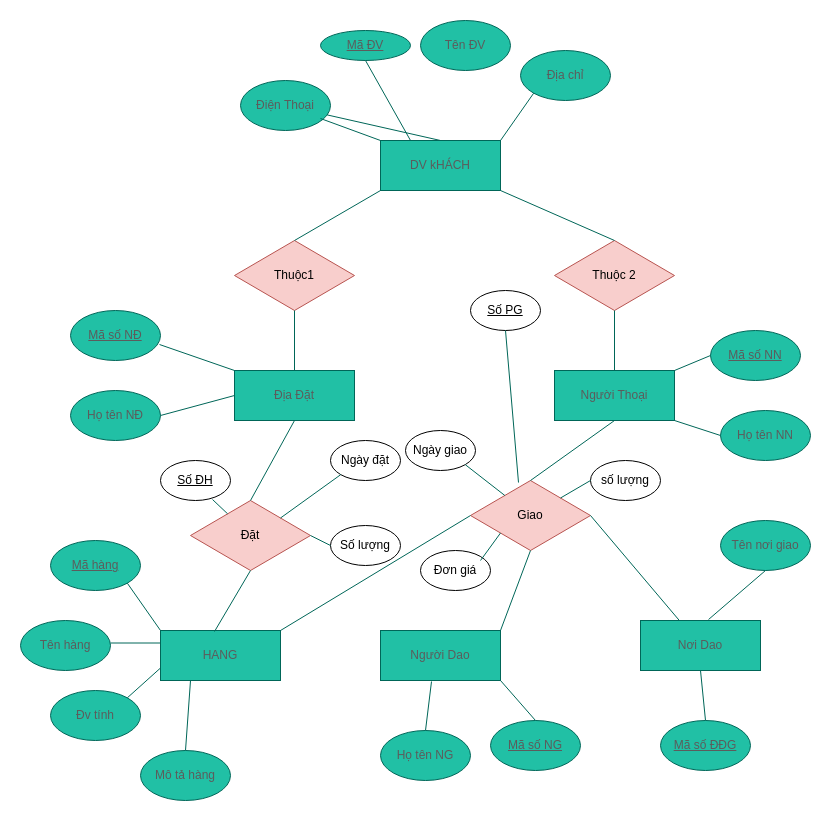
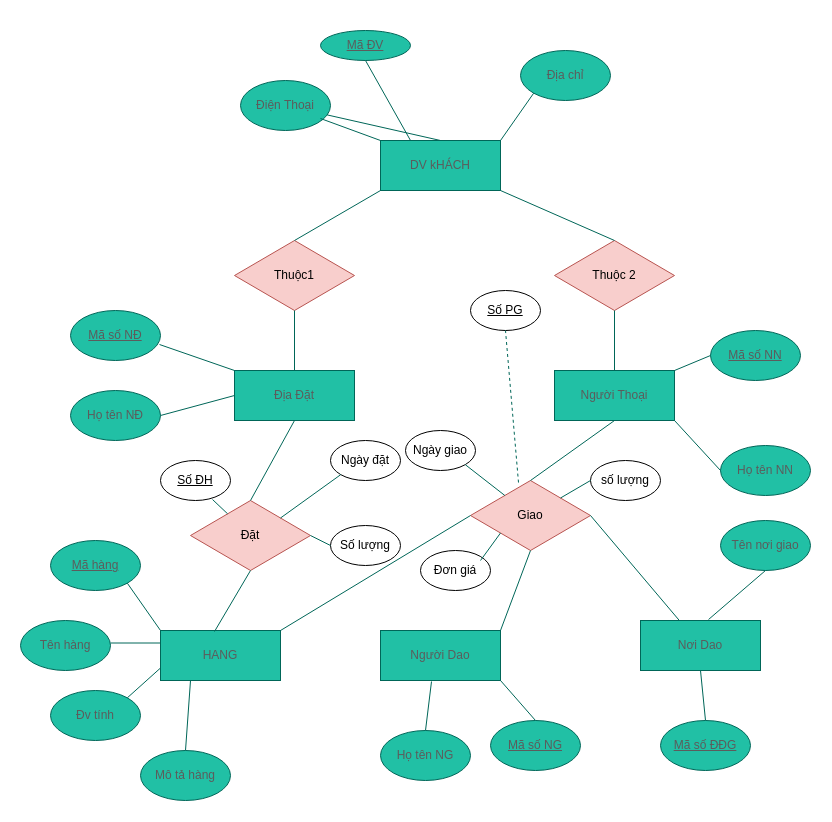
- <mxCell id="22" value="Tên ĐV" style="ellipse;whiteSpace=wrap;html=1;strokeColor=#006658;fillColor=#21C0A5;fontColor=#5C5C5C;" parent="1" vertex="1"><mxGeometry x="420" y="20" width="90" height="50" as="geometry" /></mxCell>
- <mxCell id="66" value="" style="endArrow=none;html=1;entryX=0.5;entryY=1;entryDx=0;entryDy=0;exitX=0.4;exitY=0.029;exitDx=0;exitDy=0;exitPerimeter=0;strokeColor=#006658;fontColor=#5C5C5C;" parent="1" source="10" target="61" edge="1"><mxGeometry width="50" height="50" relative="1" as="geometry"><mxPoint x="490" y="470" as="sourcePoint" /><mxPoint x="520" y="452.5" as="targetPoint" /></mxGeometry></mxCell>
+ <mxCell id="66" value="" style="endArrow=none;html=1;entryX=0.5;entryY=1;entryDx=0;entryDy=0;exitX=0.4;exitY=0.029;exitDx=0;exitDy=0;exitPerimeter=0;strokeColor=#006658;fontColor=#5C5C5C;dashed=1;" parent="1" source="10" target="61" edge="1"><mxGeometry width="50" height="50" relative="1" as="geometry"><mxPoint x="490" y="470" as="sourcePoint" /><mxPoint x="520" y="452.5" as="targetPoint" /></mxGeometry></mxCell>
- <mxCell id="34" value="Họ tên NN" style="ellipse;whiteSpace=wrap;html=1;strokeColor=#006658;fillColor=#21C0A5;fontColor=#5C5C5C;" parent="1" vertex="1"><mxGeometry x="720" y="410" width="90" height="50" as="geometry" /></mxCell>
+ <mxCell id="34" value="Họ tên NN" style="ellipse;whiteSpace=wrap;html=1;strokeColor=#006658;fillColor=#21C0A5;fontColor=#5C5C5C;" parent="1" vertex="1"><mxGeometry x="720" y="445" width="90" height="50" as="geometry" /></mxCell>
